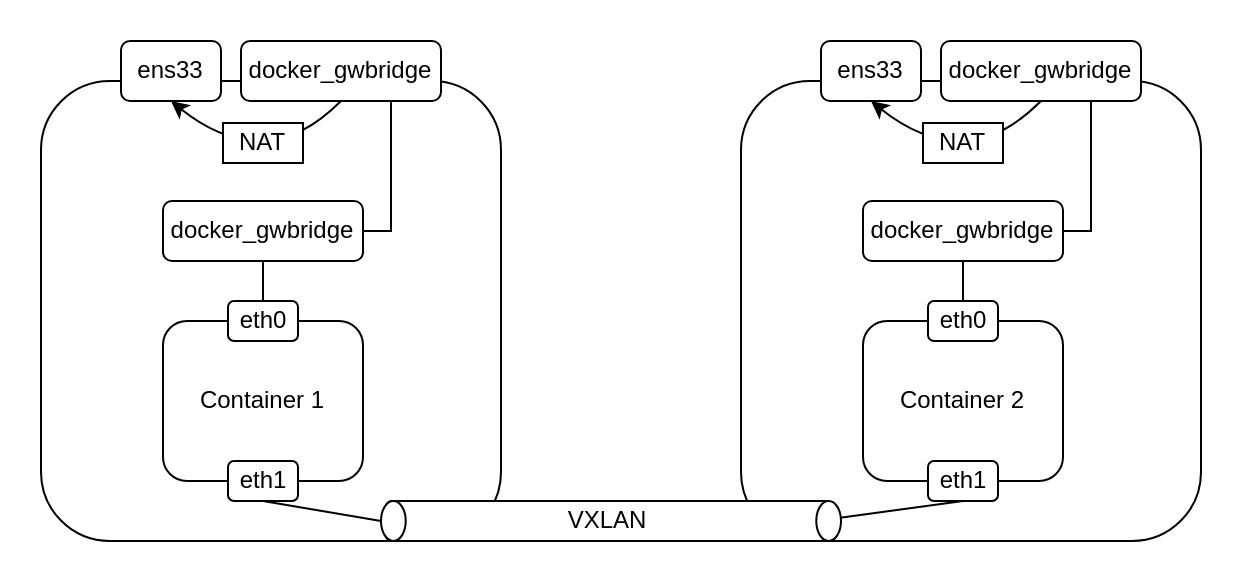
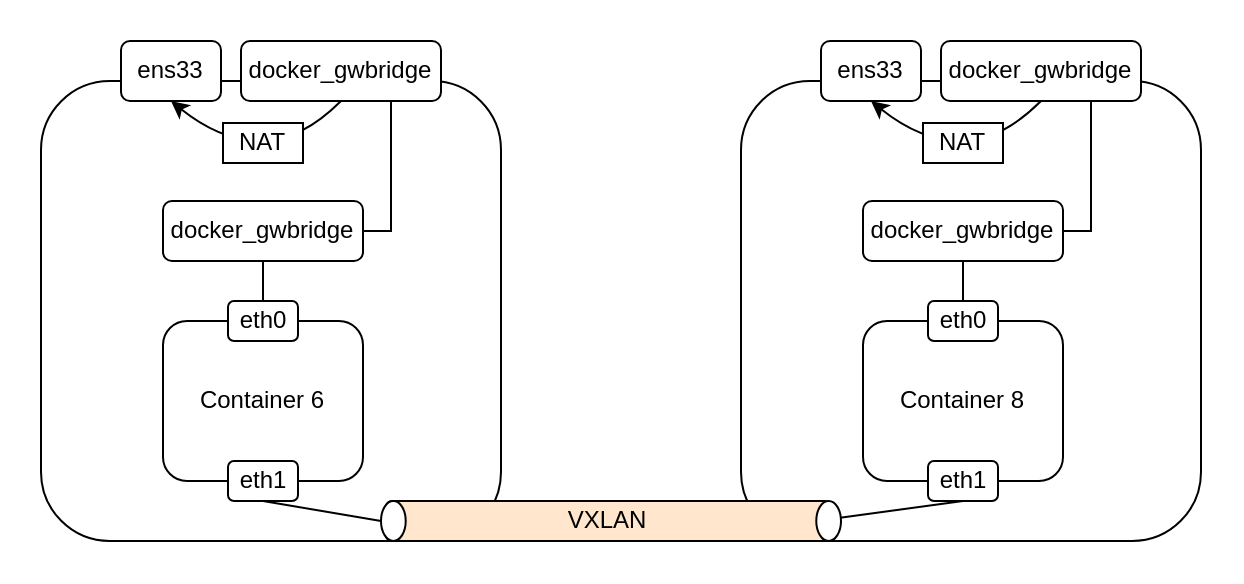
- <mxCell id="9" value="Container 1" style="rounded=1;whiteSpace=wrap;html=1;" vertex="1" parent="1"><mxGeometry x="81" y="160" width="100" height="80" as="geometry" /></mxCell>
+ <mxCell id="9" value="Container 6" style="rounded=1;whiteSpace=wrap;html=1;" vertex="1" parent="1"><mxGeometry x="81" y="160" width="100" height="80" as="geometry" /></mxCell>
- <mxCell id="20" value="Container 2" style="rounded=1;whiteSpace=wrap;html=1;" vertex="1" parent="1"><mxGeometry x="431" y="160" width="100" height="80" as="geometry" /></mxCell>
+ <mxCell id="20" value="Container 8" style="rounded=1;whiteSpace=wrap;html=1;" vertex="1" parent="1"><mxGeometry x="431" y="160" width="100" height="80" as="geometry" /></mxCell>
- <mxCell id="27" value="VXLAN" style="rounded=1;whiteSpace=wrap;html=1;" vertex="1" parent="26"><mxGeometry x="2.473" width="222.581" height="20" as="geometry" /></mxCell>
+ <mxCell id="27" value="VXLAN" style="rounded=1;whiteSpace=wrap;html=1;fillColor=#ffe6cc;" vertex="1" parent="26"><mxGeometry x="2.473" width="222.581" height="20" as="geometry" /></mxCell>
